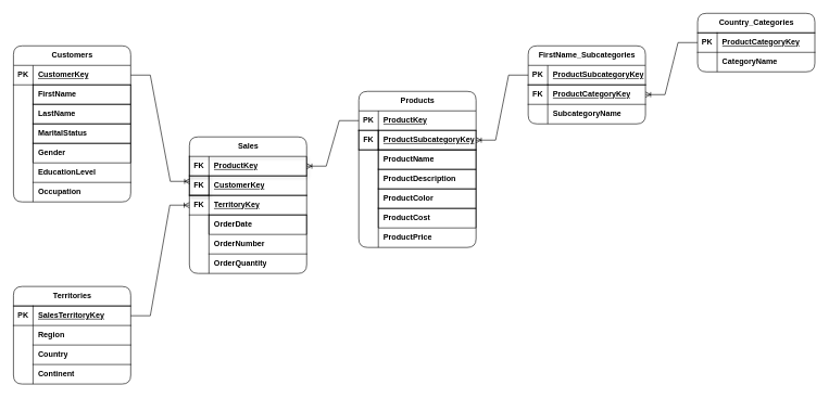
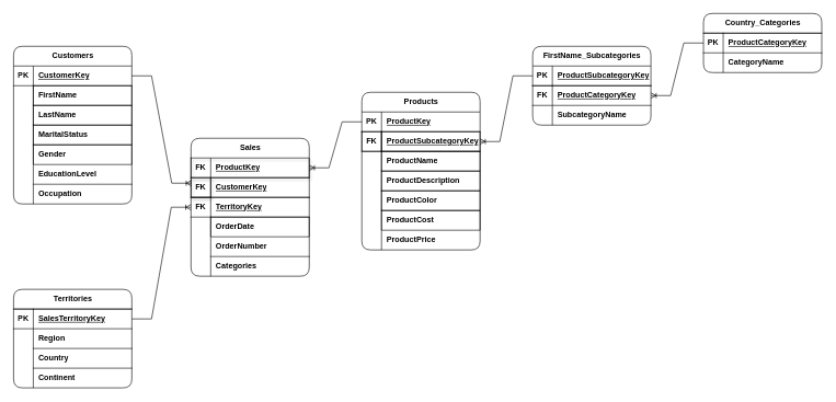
- <mxCell id="20" value="&lt;b&gt;OrderQuantity&lt;/b&gt;" style="shape=partialRectangle;connectable=0;fillColor=none;top=1;left=0;bottom=0;right=0;align=left;spacingLeft=6;overflow=hidden;whiteSpace=wrap;html=1;" vertex="1" parent="18"><mxGeometry x="30" width="150" height="30" as="geometry"><mxRectangle width="150" height="30" as="alternateBounds" /></mxGeometry></mxCell>
+ <mxCell id="20" value="&lt;b&gt;Categories&lt;/b&gt;" style="shape=partialRectangle;connectable=0;fillColor=none;top=1;left=0;bottom=0;right=0;align=left;spacingLeft=6;overflow=hidden;whiteSpace=wrap;html=1;" vertex="1" parent="18"><mxGeometry x="30" width="150" height="30" as="geometry"><mxRectangle width="150" height="30" as="alternateBounds" /></mxGeometry></mxCell>
